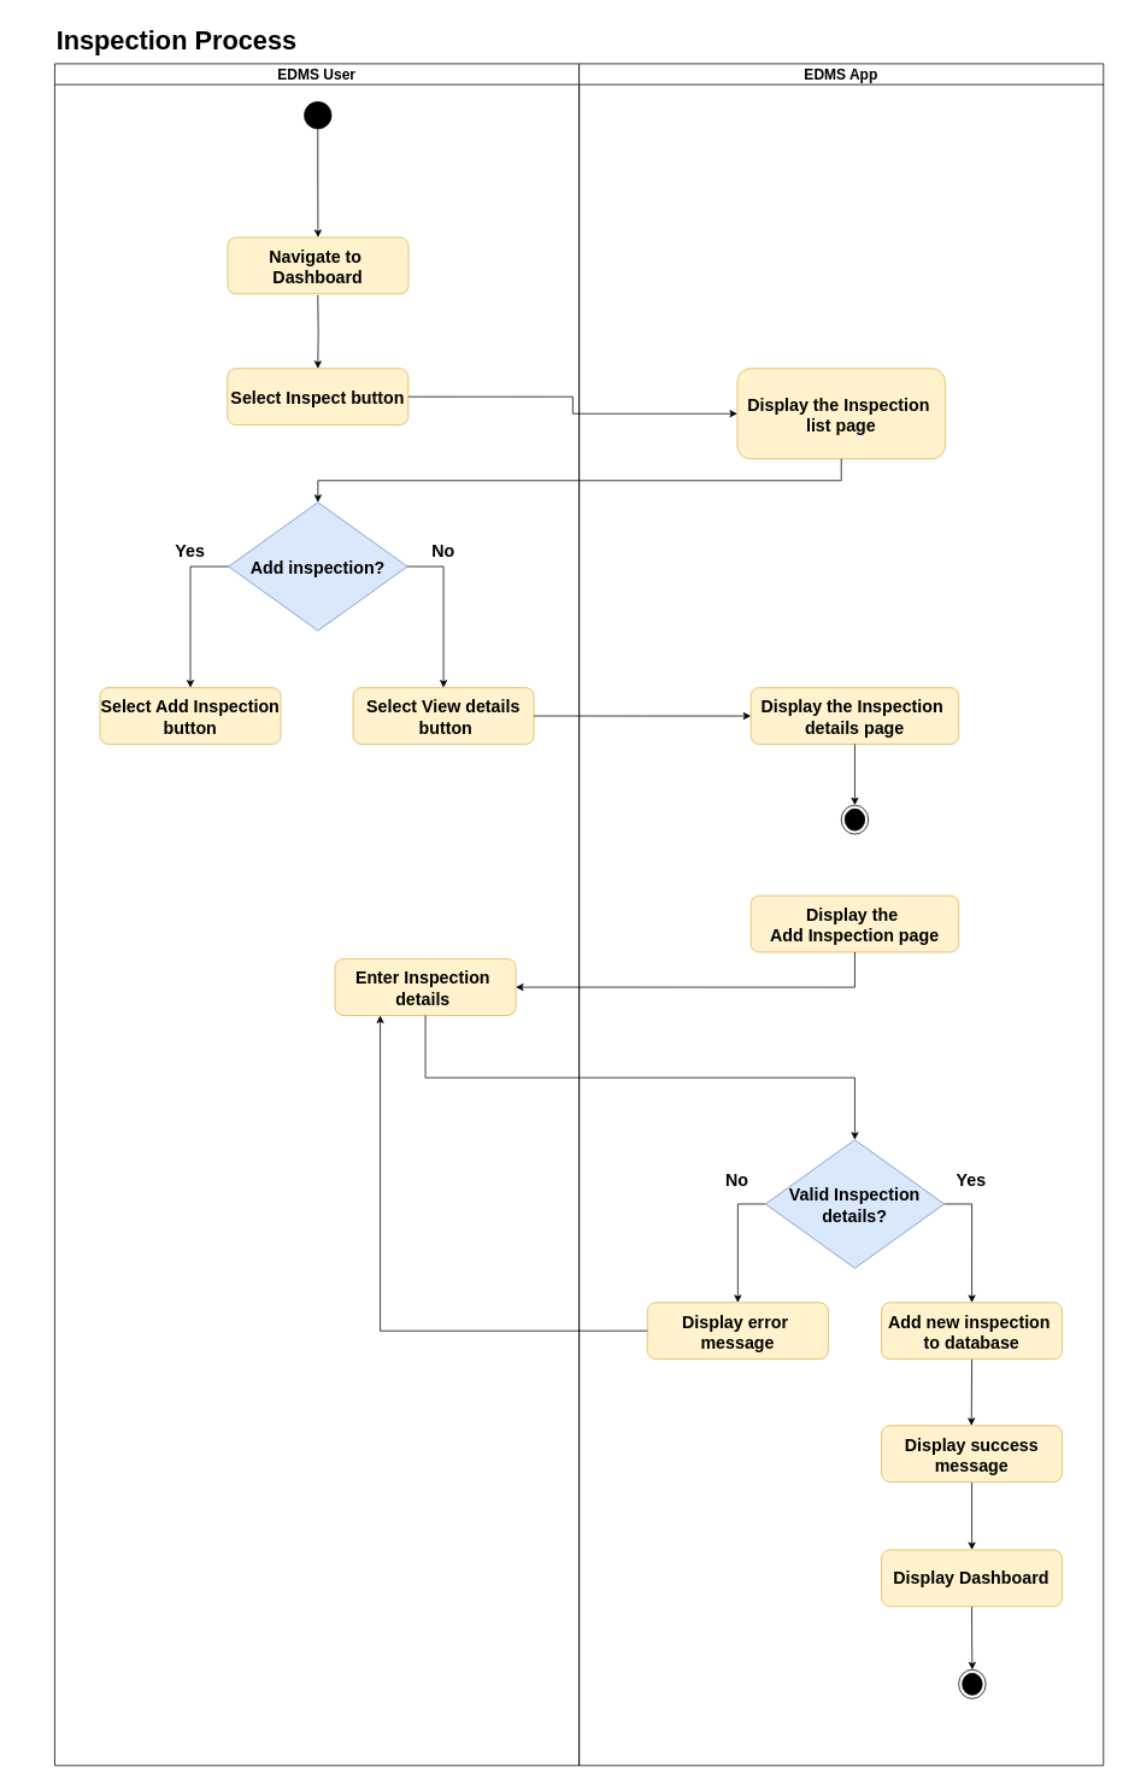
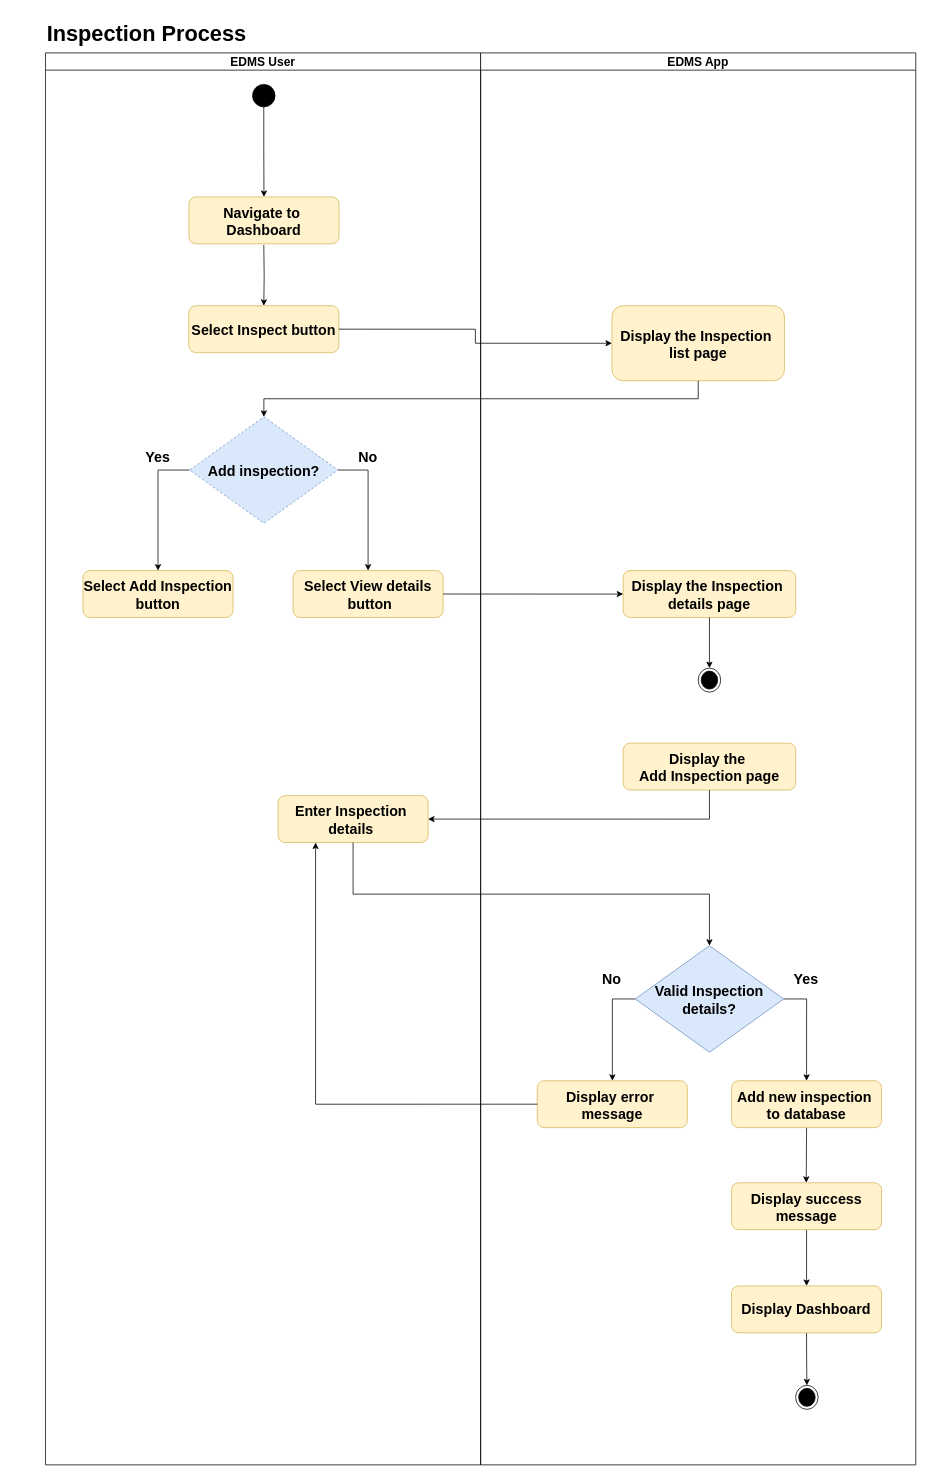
- <mxCell id="16" value="Add inspection?" style="rhombus;fontSize=19;fillColor=#dae8fc;strokeColor=#6c8ebf;fontStyle=1" parent="2" vertex="1"><mxGeometry x="192.21" y="485" width="197.79" height="142" as="geometry" /></mxCell>
+ <mxCell id="16" value="Add inspection?" style="rhombus;fontSize=19;fillColor=#dae8fc;strokeColor=#6c8ebf;fontStyle=1;dashed=1;" parent="2" vertex="1"><mxGeometry x="192.21" y="485" width="197.79" height="142" as="geometry" /></mxCell>
